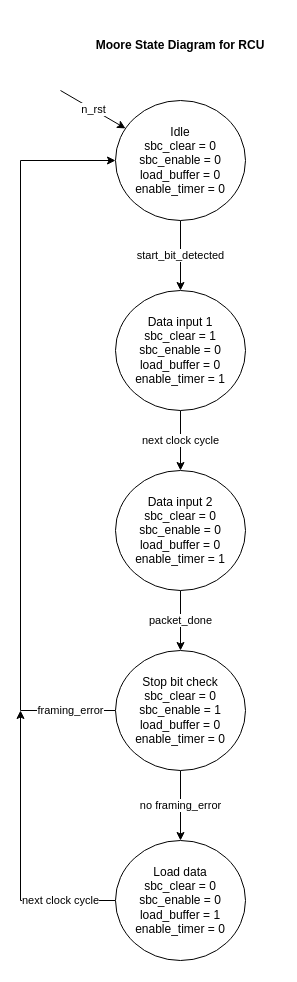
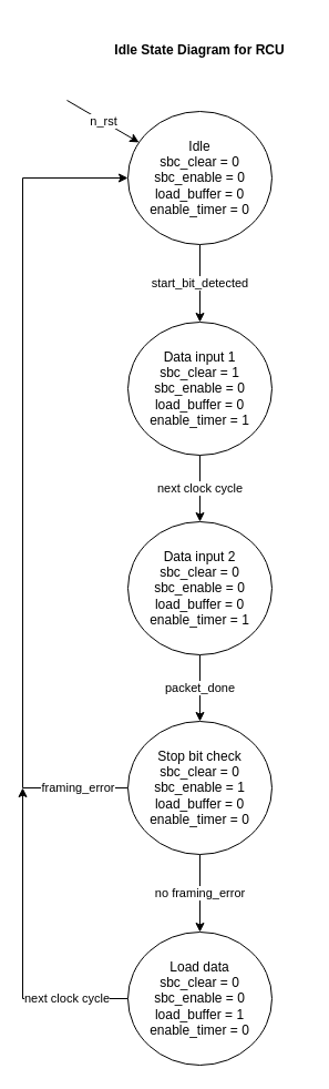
- <mxCell id="4" value="&lt;b&gt;Moore State Diagram for RCU&lt;/b&gt;" style="text;html=1;strokeColor=none;fillColor=none;align=center;verticalAlign=middle;whiteSpace=wrap;rounded=0;" vertex="1" parent="1"><mxGeometry x="85" y="20" width="190" height="50" as="geometry" /></mxCell>
+ <mxCell id="4" value="&lt;b&gt;Idle State Diagram for RCU&lt;/b&gt;" style="text;html=1;strokeColor=none;fillColor=none;align=center;verticalAlign=middle;whiteSpace=wrap;rounded=0;" vertex="1" parent="1"><mxGeometry x="85" y="20" width="190" height="50" as="geometry" /></mxCell>
